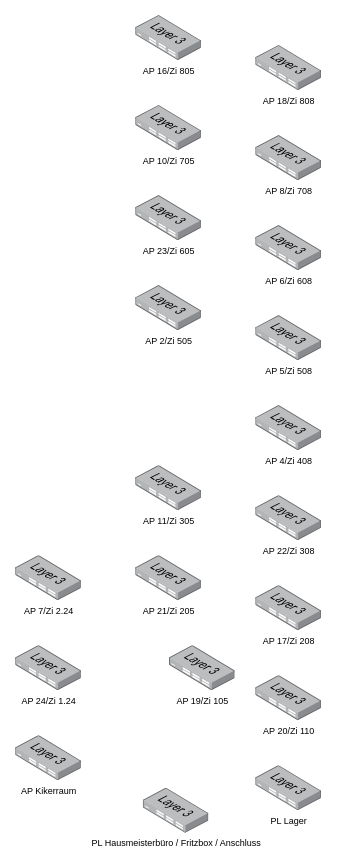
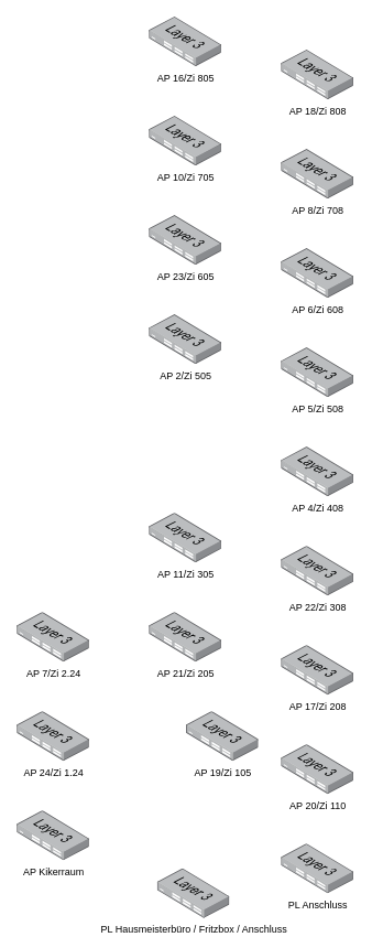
- <mxCell id="18" value="PL Lager" style="points=[];aspect=fixed;html=1;align=center;shadow=0;dashed=0;image;image=img/lib/allied_telesis/switch/Switch_24_port_L3.svg;" vertex="1" parent="1"><mxGeometry x="340" y="1020" width="87.53" height="60" as="geometry" /></mxCell>
+ <mxCell id="18" value="PL Anschluss" style="points=[];aspect=fixed;html=1;align=center;shadow=0;dashed=0;image;image=img/lib/allied_telesis/switch/Switch_24_port_L3.svg;" vertex="1" parent="1"><mxGeometry x="340" y="1020" width="87.53" height="60" as="geometry" /></mxCell>
